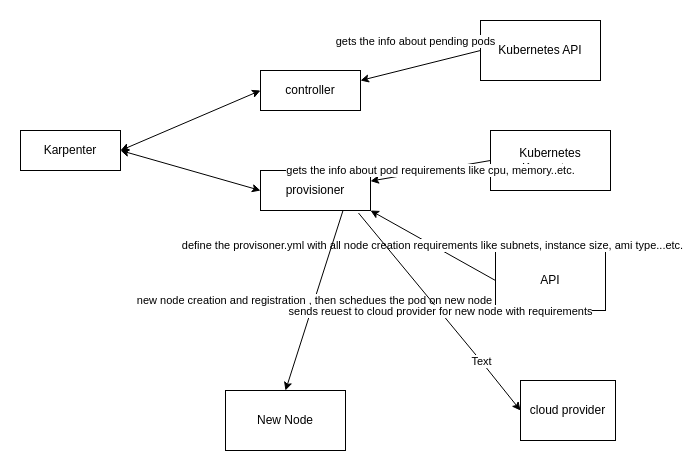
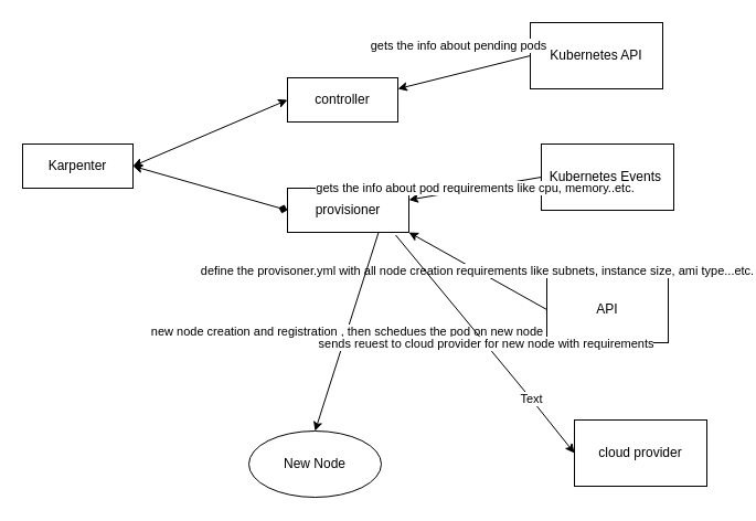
- <mxCell id="8" value="Kubernetes Karpenter&amp;nbsp;" style="rounded=0;whiteSpace=wrap;html=1;" vertex="1" parent="1"><mxGeometry x="490" y="130" width="120" height="60" as="geometry" /></mxCell>
+ <mxCell id="8" value="Kubernetes Events&amp;nbsp;" style="rounded=0;whiteSpace=wrap;html=1;" vertex="1" parent="1"><mxGeometry x="490" y="130" width="120" height="60" as="geometry" /></mxCell>
- <mxCell id="6" value="" style="endArrow=classic;startArrow=classic;html=1;rounded=0;entryX=0;entryY=0.5;entryDx=0;entryDy=0;exitX=1;exitY=0.5;exitDx=0;exitDy=0;" edge="1" parent="1" source="2" target="4"><mxGeometry width="50" height="50" relative="1" as="geometry"><mxPoint x="150" y="210" as="sourcePoint" /><mxPoint x="200" y="160" as="targetPoint" /></mxGeometry></mxCell>
+ <mxCell id="6" value="" style="endArrow=diamond;startArrow=classic;html=1;rounded=0;entryX=0;entryY=0.5;entryDx=0;entryDy=0;exitX=1;exitY=0.5;exitDx=0;exitDy=0;" edge="1" parent="1" source="2" target="4"><mxGeometry width="50" height="50" relative="1" as="geometry"><mxPoint x="150" y="210" as="sourcePoint" /><mxPoint x="200" y="160" as="targetPoint" /></mxGeometry></mxCell>
- <mxCell id="15" value="cloud provider" style="rounded=0;whiteSpace=wrap;html=1;" vertex="1" parent="1"><mxGeometry x="520" y="380" width="95" height="60" as="geometry" /></mxCell>
+ <mxCell id="15" value="cloud provider" style="rounded=0;whiteSpace=wrap;html=1;" vertex="1" parent="1"><mxGeometry x="520" y="380" width="120" height="60" as="geometry" /></mxCell>
- <mxCell id="13" value="New Node" style="rounded=0;whiteSpace=wrap;html=1;" vertex="1" parent="1"><mxGeometry x="225" y="390" width="120" height="60" as="geometry" /></mxCell>
+ <mxCell id="13" value="New Node" style="ellipse;whiteSpace=wrap;html=1;" vertex="1" parent="1"><mxGeometry x="225" y="390" width="120" height="60" as="geometry" /></mxCell>
